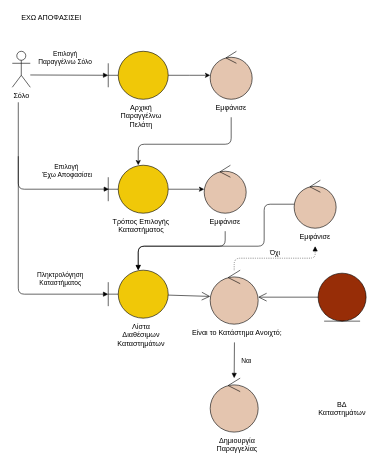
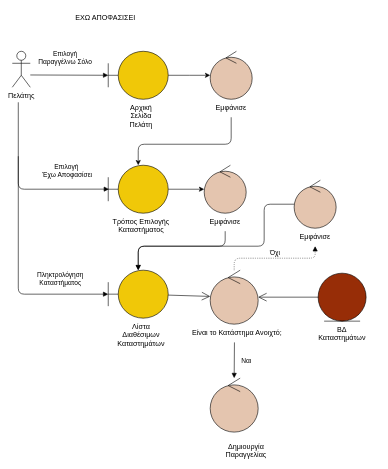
- <mxCell id="23" value="ΕΧΩ ΑΠΟΦΑΣΙΣΕΙ" style="text;html=1;align=center;verticalAlign=middle;resizable=0;points=[];autosize=1;strokeColor=none;fillColor=none;" parent="1" vertex="1"><mxGeometry x="25" y="20" width="120" height="20" as="geometry" /></mxCell>
+ <mxCell id="23" value="ΕΧΩ ΑΠΟΦΑΣΙΣΕΙ" style="text;html=1;align=center;verticalAlign=middle;resizable=0;points=[];autosize=1;strokeColor=none;fillColor=none;" parent="1" vertex="1"><mxGeometry x="115" y="20" width="120" height="20" as="geometry" /></mxCell>
- <mxCell id="2" value="Σόλο" style="shape=umlActor;verticalLabelPosition=bottom;verticalAlign=top;html=1;" parent="1" vertex="1"><mxGeometry x="20" y="85" width="30" height="60" as="geometry" /></mxCell>
+ <mxCell id="2" value="Πελάτης" style="shape=umlActor;verticalLabelPosition=bottom;verticalAlign=top;html=1;" parent="1" vertex="1"><mxGeometry x="20" y="85" width="30" height="60" as="geometry" /></mxCell>
- <mxCell id="25" value="&lt;meta charset=&quot;utf-8&quot;&gt;&lt;span style=&quot;color: rgb(0, 0, 0); font-family: helvetica; font-size: 12px; font-style: normal; font-weight: 400; letter-spacing: normal; text-indent: 0px; text-transform: none; word-spacing: 0px; display: inline; float: none;&quot;&gt;Αρχική&lt;/span&gt;&lt;br style=&quot;color: rgb(0, 0, 0); font-family: helvetica; font-size: 12px; font-style: normal; font-weight: 400; letter-spacing: normal; text-indent: 0px; text-transform: none; word-spacing: 0px;&quot;&gt;&lt;span style=&quot;color: rgb(0, 0, 0); font-family: helvetica; font-size: 12px; font-style: normal; font-weight: 400; letter-spacing: normal; text-indent: 0px; text-transform: none; word-spacing: 0px; display: inline; float: none;&quot;&gt;Παραγγέλνω&lt;/span&gt;&lt;br style=&quot;color: rgb(0, 0, 0); font-family: helvetica; font-size: 12px; font-style: normal; font-weight: 400; letter-spacing: normal; text-indent: 0px; text-transform: none; word-spacing: 0px;&quot;&gt;&lt;span style=&quot;color: rgb(0, 0, 0); font-family: helvetica; font-size: 12px; font-style: normal; font-weight: 400; letter-spacing: normal; text-indent: 0px; text-transform: none; word-spacing: 0px; display: inline; float: none;&quot;&gt;Πελάτη&lt;/span&gt;" style="text;whiteSpace=wrap;html=1;labelBackgroundColor=none;align=center;" parent="1" vertex="1"><mxGeometry x="200" y="165" width="70" height="60" as="geometry" /></mxCell>
+ <mxCell id="25" value="&lt;meta charset=&quot;utf-8&quot;&gt;&lt;span style=&quot;color: rgb(0, 0, 0); font-family: helvetica; font-size: 12px; font-style: normal; font-weight: 400; letter-spacing: normal; text-indent: 0px; text-transform: none; word-spacing: 0px; display: inline; float: none;&quot;&gt;Αρχική&lt;/span&gt;&lt;br style=&quot;color: rgb(0, 0, 0); font-family: helvetica; font-size: 12px; font-style: normal; font-weight: 400; letter-spacing: normal; text-indent: 0px; text-transform: none; word-spacing: 0px;&quot;&gt;&lt;span style=&quot;color: rgb(0, 0, 0); font-family: helvetica; font-size: 12px; font-style: normal; font-weight: 400; letter-spacing: normal; text-indent: 0px; text-transform: none; word-spacing: 0px; display: inline; float: none;&quot;&gt;Σελίδα&lt;/span&gt;&lt;br style=&quot;color: rgb(0, 0, 0); font-family: helvetica; font-size: 12px; font-style: normal; font-weight: 400; letter-spacing: normal; text-indent: 0px; text-transform: none; word-spacing: 0px;&quot;&gt;&lt;span style=&quot;color: rgb(0, 0, 0); font-family: helvetica; font-size: 12px; font-style: normal; font-weight: 400; letter-spacing: normal; text-indent: 0px; text-transform: none; word-spacing: 0px; display: inline; float: none;&quot;&gt;Πελάτη&lt;/span&gt;" style="text;whiteSpace=wrap;html=1;labelBackgroundColor=none;align=center;" parent="1" vertex="1"><mxGeometry x="200" y="165" width="70" height="60" as="geometry" /></mxCell>
- <mxCell id="32" value="&lt;meta charset=&quot;utf-8&quot;&gt;&lt;span style=&quot;color: rgb(0, 0, 0); font-family: helvetica; font-size: 12px; font-style: normal; font-weight: 400; letter-spacing: normal; text-indent: 0px; text-transform: none; word-spacing: 0px; display: inline; float: none;&quot;&gt;ΒΔ&lt;/span&gt;&lt;br style=&quot;color: rgb(0, 0, 0); font-family: helvetica; font-size: 12px; font-style: normal; font-weight: 400; letter-spacing: normal; text-indent: 0px; text-transform: none; word-spacing: 0px;&quot;&gt;&lt;span style=&quot;color: rgb(0, 0, 0); font-family: helvetica; font-size: 12px; font-style: normal; font-weight: 400; letter-spacing: normal; text-indent: 0px; text-transform: none; word-spacing: 0px; display: inline; float: none;&quot;&gt;Καταστημάτων&lt;/span&gt;" style="text;whiteSpace=wrap;html=1;labelBackgroundColor=none;align=center;" parent="1" vertex="1"><mxGeometry x="515" y="660" width="110" height="40" as="geometry" /></mxCell>
+ <mxCell id="32" value="&lt;meta charset=&quot;utf-8&quot;&gt;&lt;span style=&quot;color: rgb(0, 0, 0); font-family: helvetica; font-size: 12px; font-style: normal; font-weight: 400; letter-spacing: normal; text-indent: 0px; text-transform: none; word-spacing: 0px; display: inline; float: none;&quot;&gt;ΒΔ&lt;/span&gt;&lt;br style=&quot;color: rgb(0, 0, 0); font-family: helvetica; font-size: 12px; font-style: normal; font-weight: 400; letter-spacing: normal; text-indent: 0px; text-transform: none; word-spacing: 0px;&quot;&gt;&lt;span style=&quot;color: rgb(0, 0, 0); font-family: helvetica; font-size: 12px; font-style: normal; font-weight: 400; letter-spacing: normal; text-indent: 0px; text-transform: none; word-spacing: 0px; display: inline; float: none;&quot;&gt;Καταστημάτων&lt;/span&gt;" style="text;whiteSpace=wrap;html=1;labelBackgroundColor=none;align=center;" parent="1" vertex="1"><mxGeometry x="515" y="535" width="110" height="40" as="geometry" /></mxCell>
- <mxCell id="33" value="&lt;meta charset=&quot;utf-8&quot;&gt;&lt;span style=&quot;color: rgb(0, 0, 0); font-family: helvetica; font-size: 12px; font-style: normal; font-weight: 400; letter-spacing: normal; text-indent: 0px; text-transform: none; word-spacing: 0px; display: inline; float: none;&quot;&gt;Δημιουργία&lt;/span&gt;&lt;br style=&quot;color: rgb(0, 0, 0); font-family: helvetica; font-size: 12px; font-style: normal; font-weight: 400; letter-spacing: normal; text-indent: 0px; text-transform: none; word-spacing: 0px;&quot;&gt;&lt;span style=&quot;color: rgb(0, 0, 0); font-family: helvetica; font-size: 12px; font-style: normal; font-weight: 400; letter-spacing: normal; text-indent: 0px; text-transform: none; word-spacing: 0px; display: inline; float: none;&quot;&gt;Παραγγελίας&lt;/span&gt;" style="text;whiteSpace=wrap;html=1;labelBackgroundColor=none;align=center;" parent="1" vertex="1"><mxGeometry x="345" y="720" width="100" height="40" as="geometry" /></mxCell>
+ <mxCell id="33" value="&lt;meta charset=&quot;utf-8&quot;&gt;&lt;span style=&quot;color: rgb(0, 0, 0); font-family: helvetica; font-size: 12px; font-style: normal; font-weight: 400; letter-spacing: normal; text-indent: 0px; text-transform: none; word-spacing: 0px; display: inline; float: none;&quot;&gt;Δημιουργία&lt;/span&gt;&lt;br style=&quot;color: rgb(0, 0, 0); font-family: helvetica; font-size: 12px; font-style: normal; font-weight: 400; letter-spacing: normal; text-indent: 0px; text-transform: none; word-spacing: 0px;&quot;&gt;&lt;span style=&quot;color: rgb(0, 0, 0); font-family: helvetica; font-size: 12px; font-style: normal; font-weight: 400; letter-spacing: normal; text-indent: 0px; text-transform: none; word-spacing: 0px; display: inline; float: none;&quot;&gt;Παραγγελίας&lt;/span&gt;" style="text;whiteSpace=wrap;html=1;labelBackgroundColor=none;align=center;" parent="1" vertex="1"><mxGeometry x="360" y="730" width="100" height="40" as="geometry" /></mxCell>
